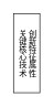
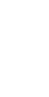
- <mxCell id="2" value="&lt;font face=&quot;vetical&quot;&gt;关键核心技术创新特征属性&lt;/font&gt;" style="rounded=0;whiteSpace=wrap;html=1;horizontal=1;labelPosition=center;verticalLabelPosition=middle;align=center;verticalAlign=middle;textDirection=vertical-lr;spacingTop=20;spacingBottom=20;spacingLeft=2;spacingRight=2;" vertex="1" parent="1"><mxGeometry x="20" y="20" width="40" height="120" as="geometry" /></mxCell>
